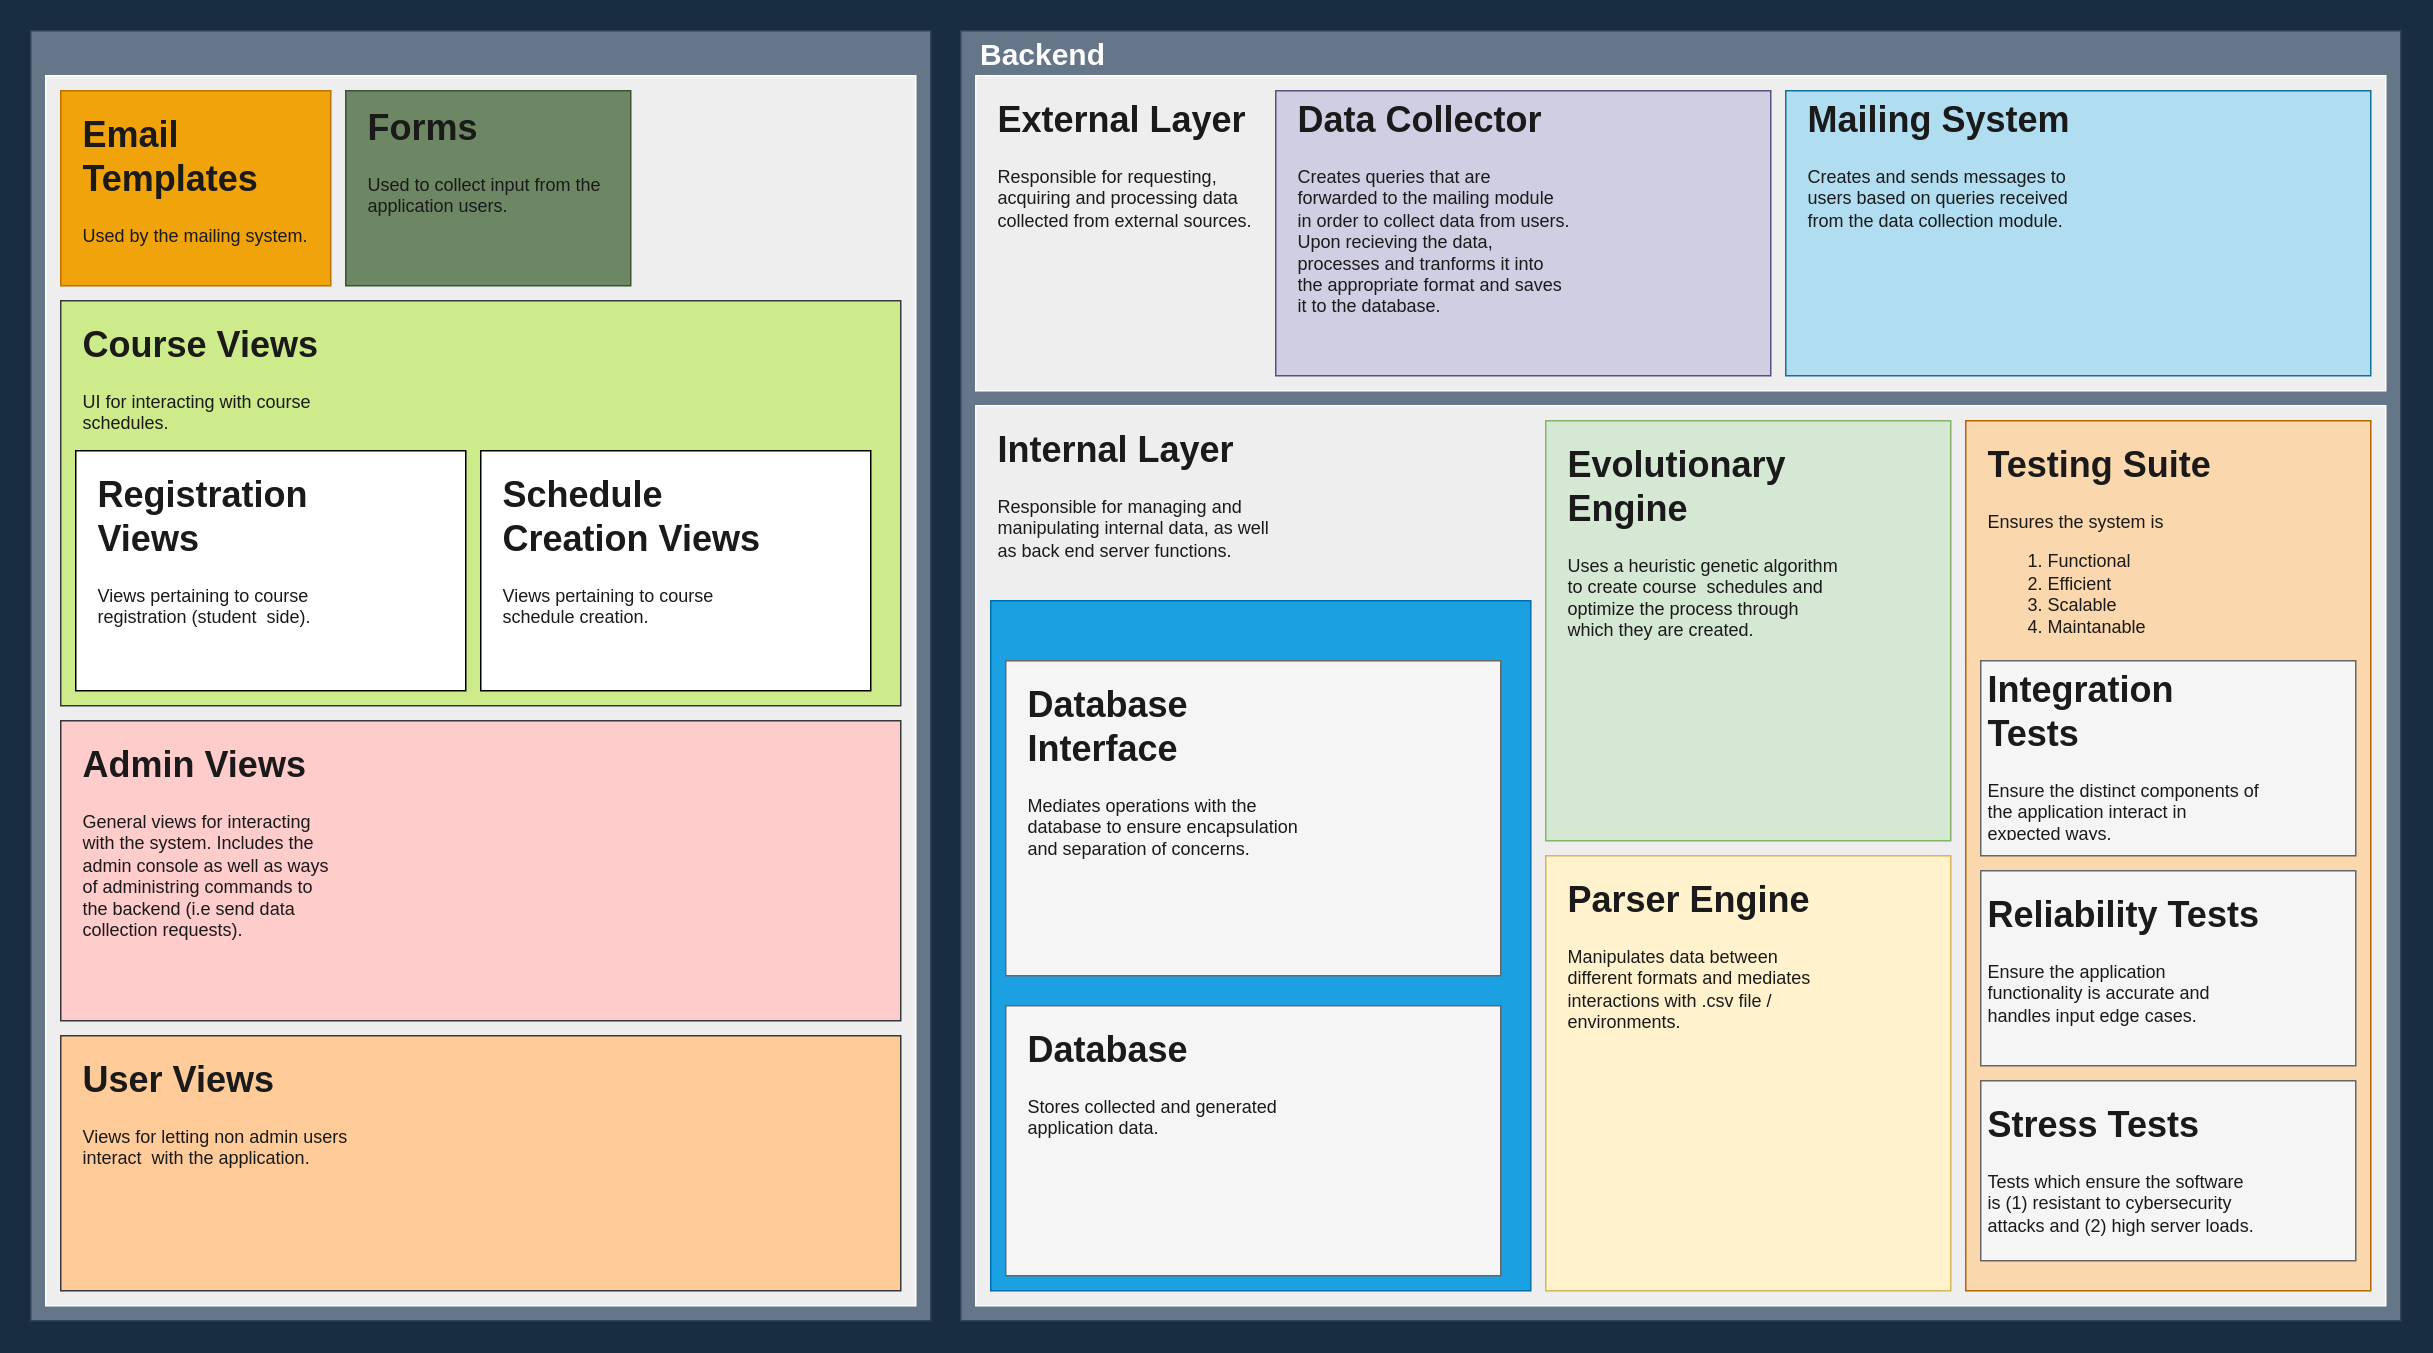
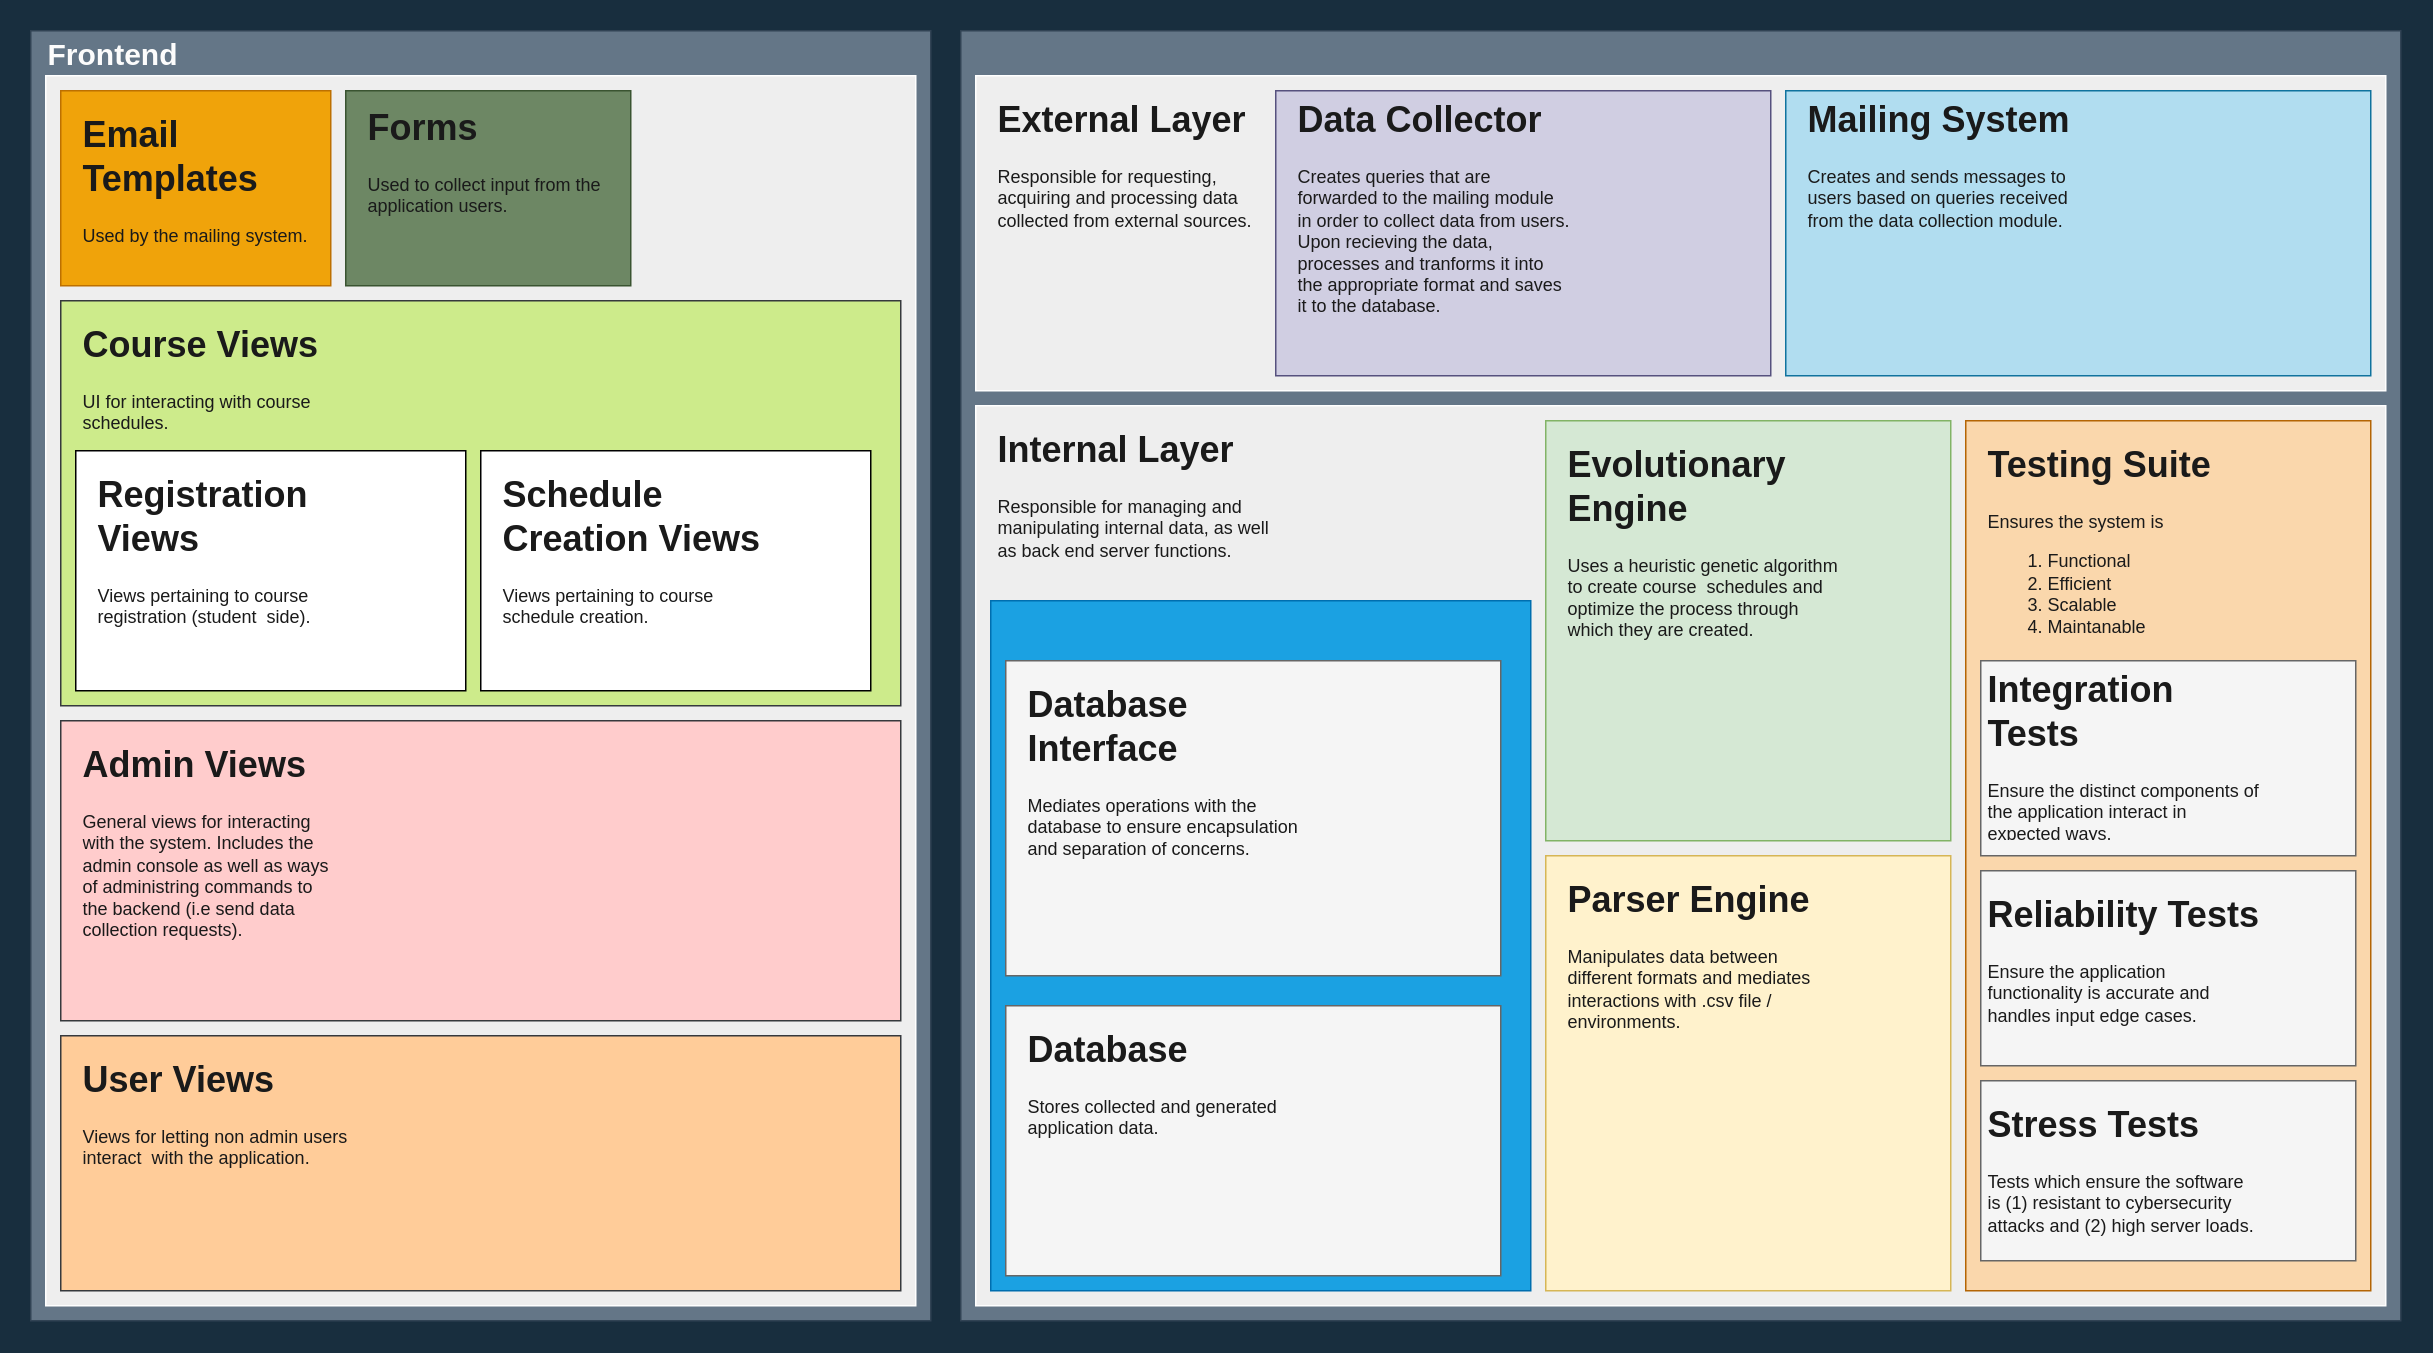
+ <mxCell id="31" value="&lt;font style=&quot;font-size: 20px&quot; color=&quot;#FCFCFC&quot;&gt;&lt;b&gt;Frontend&lt;/b&gt;&lt;/font&gt;" style="text;html=1;strokeColor=none;fillColor=none;align=center;verticalAlign=middle;whiteSpace=wrap;rounded=0;fontColor=#1A1A1A;" vertex="1" parent="1"><mxGeometry x="30" y="20" width="90" height="30" as="geometry" /></mxCell>
- <mxCell id="8" value="&lt;font style=&quot;font-size: 20px&quot; color=&quot;#FCFCFC&quot;&gt;&lt;b&gt;Backend&lt;/b&gt;&lt;/font&gt;" style="text;html=1;strokeColor=none;fillColor=none;align=center;verticalAlign=middle;whiteSpace=wrap;rounded=0;fontColor=#1A1A1A;" vertex="1" parent="1"><mxGeometry x="650" y="20" width="90" height="30" as="geometry" /></mxCell>
